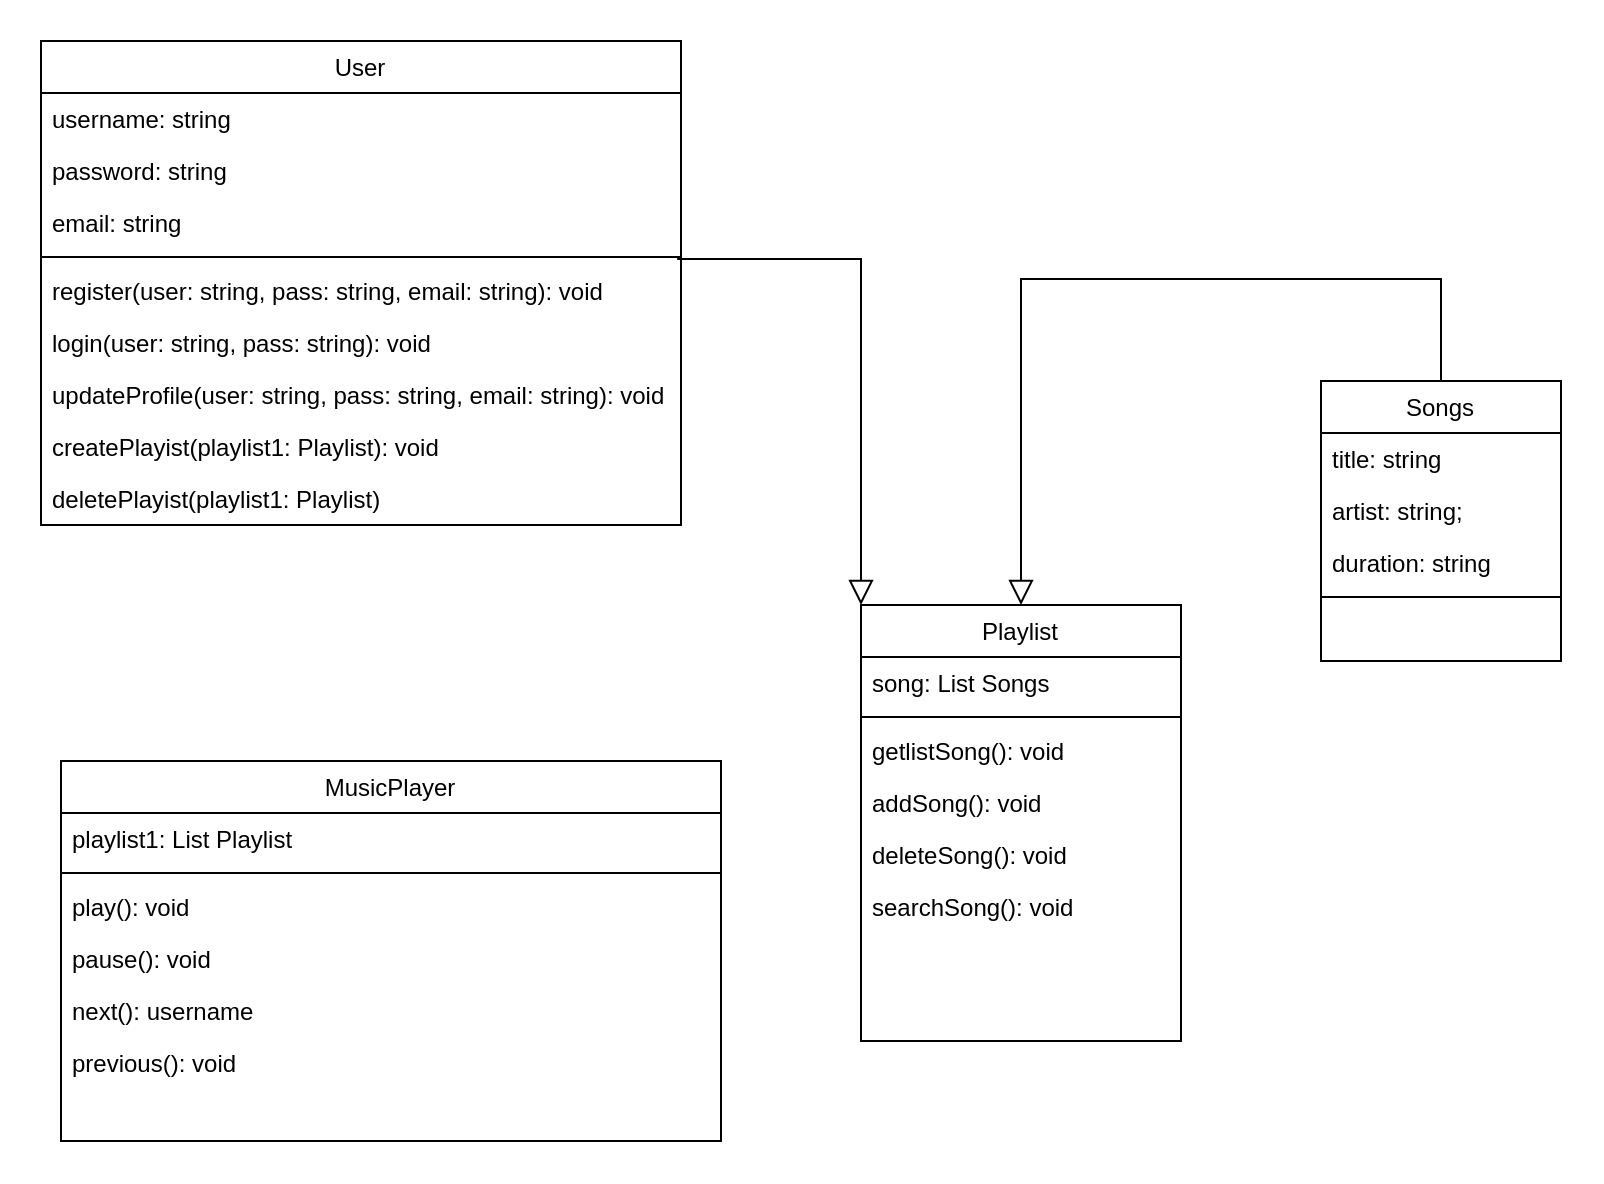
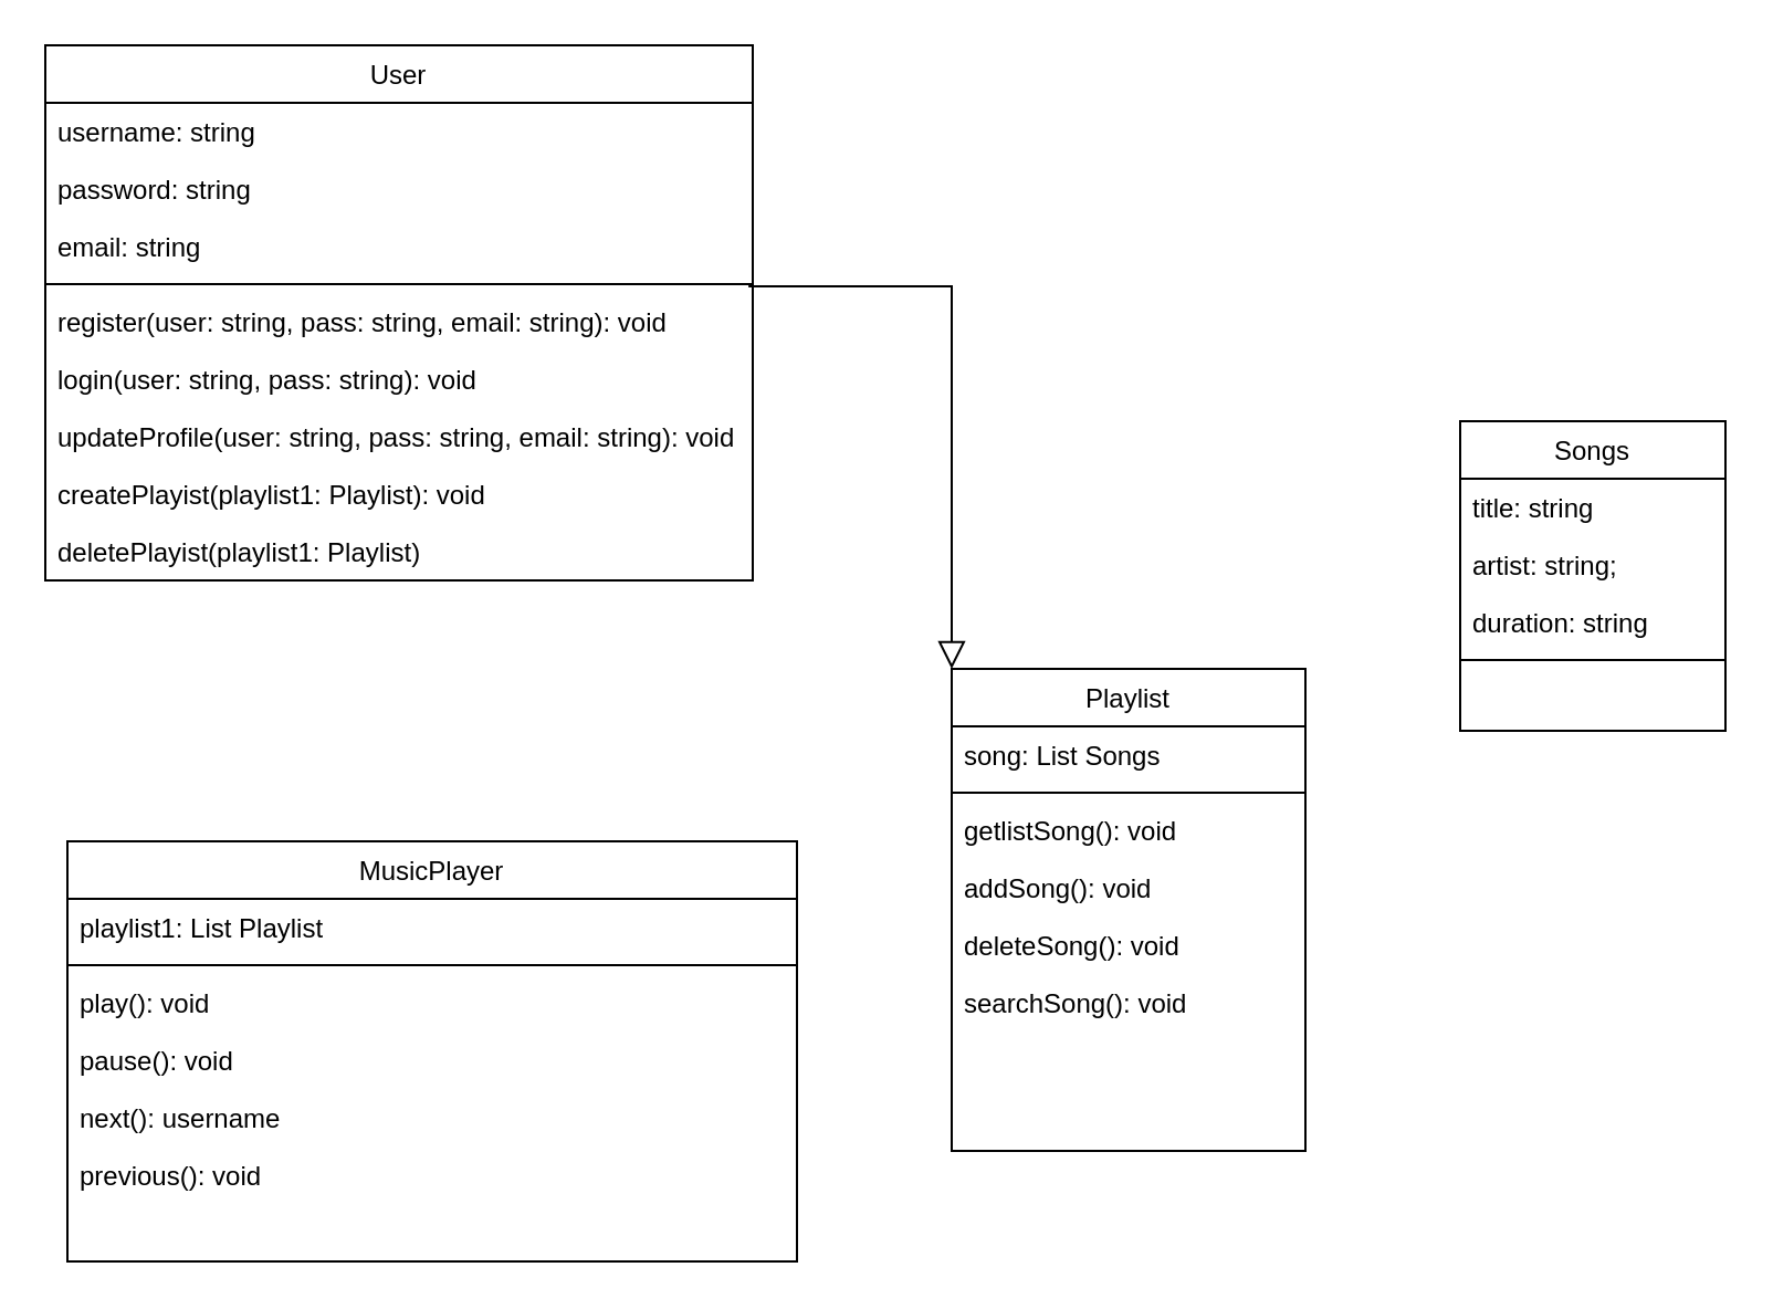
- <mxCell id="34" value="" style="endArrow=block;endSize=10;endFill=0;shadow=0;strokeWidth=1;rounded=0;curved=0;edgeStyle=elbowEdgeStyle;elbow=vertical;exitX=0.5;exitY=0;exitDx=0;exitDy=0;entryX=0.5;entryY=0;entryDx=0;entryDy=0;" edge="1" parent="1" source="19" target="26"><mxGeometry width="160" relative="1" as="geometry"><mxPoint x="348" y="139" as="sourcePoint" /><mxPoint x="440" y="312" as="targetPoint" /><Array as="points"><mxPoint x="440" y="139" /></Array></mxGeometry></mxCell>
